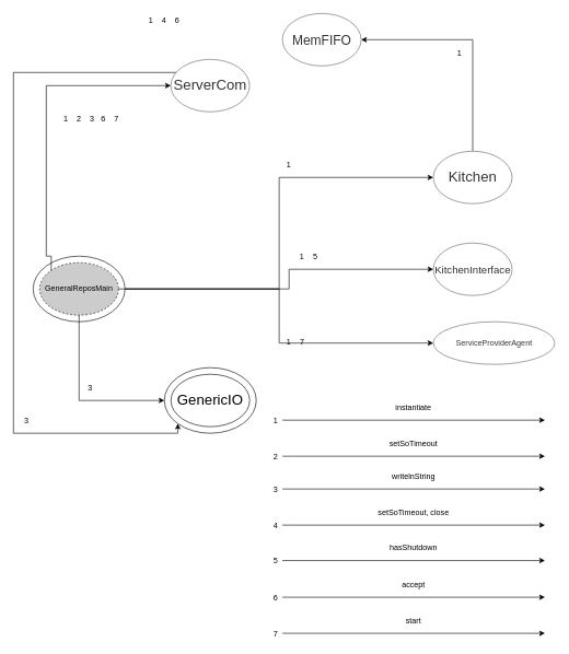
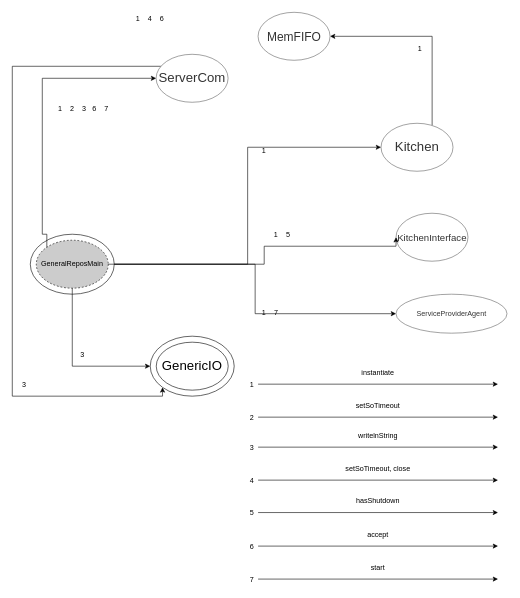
- <mxCell id="3" value="&lt;font style=&quot;font-size: 22px&quot;&gt;Kitchen&lt;/font&gt;" style="ellipse;whiteSpace=wrap;html=1;fillColor=#FFFFFF;fontColor=#333333;strokeColor=#666666;" parent="1" vertex="1"><mxGeometry x="659.8" y="230" width="120" height="80" as="geometry" /></mxCell>
+ <mxCell id="3" value="&lt;font style=&quot;font-size: 22px&quot;&gt;Kitchen&lt;/font&gt;" style="ellipse;whiteSpace=wrap;html=1;fillColor=#FFFFFF;fontColor=#333333;strokeColor=#666666;" parent="1" vertex="1"><mxGeometry x="634.8" y="205" width="120" height="80" as="geometry" /></mxCell>
- <mxCell id="6" value="&lt;font style=&quot;font-size: 16px;&quot;&gt;KitchenInterface&lt;/font&gt;" style="ellipse;whiteSpace=wrap;html=1;fillColor=#FFFFFF;fontColor=#333333;strokeColor=#666666;" parent="1" vertex="1"><mxGeometry x="659.8" y="370" width="120" height="80" as="geometry" /></mxCell>
+ <mxCell id="6" value="&lt;font style=&quot;font-size: 16px;&quot;&gt;KitchenInterface&lt;/font&gt;" style="ellipse;whiteSpace=wrap;html=1;fillColor=#FFFFFF;fontColor=#333333;strokeColor=#666666;" parent="1" vertex="1"><mxGeometry x="659.8" y="355" width="120" height="80" as="geometry" /></mxCell>
